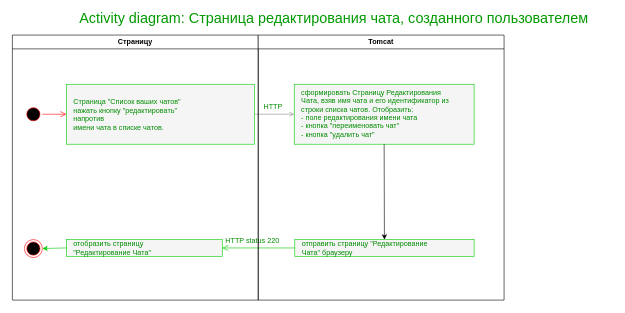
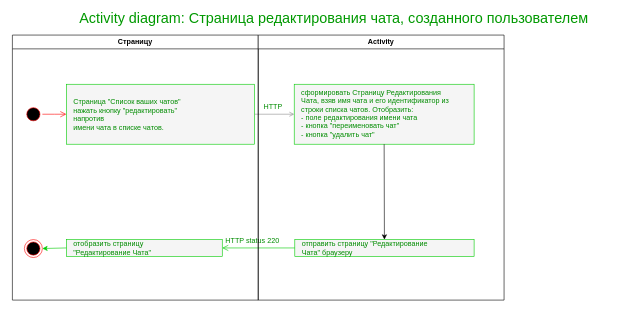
- <mxCell id="16" value="Tomcat" style="swimlane;whiteSpace=wrap" parent="1" vertex="1"><mxGeometry x="430" y="58" width="410" height="442" as="geometry" /></mxCell>
+ <mxCell id="16" value="Activity" style="swimlane;whiteSpace=wrap" parent="1" vertex="1"><mxGeometry x="430" y="58" width="410" height="442" as="geometry" /></mxCell>
